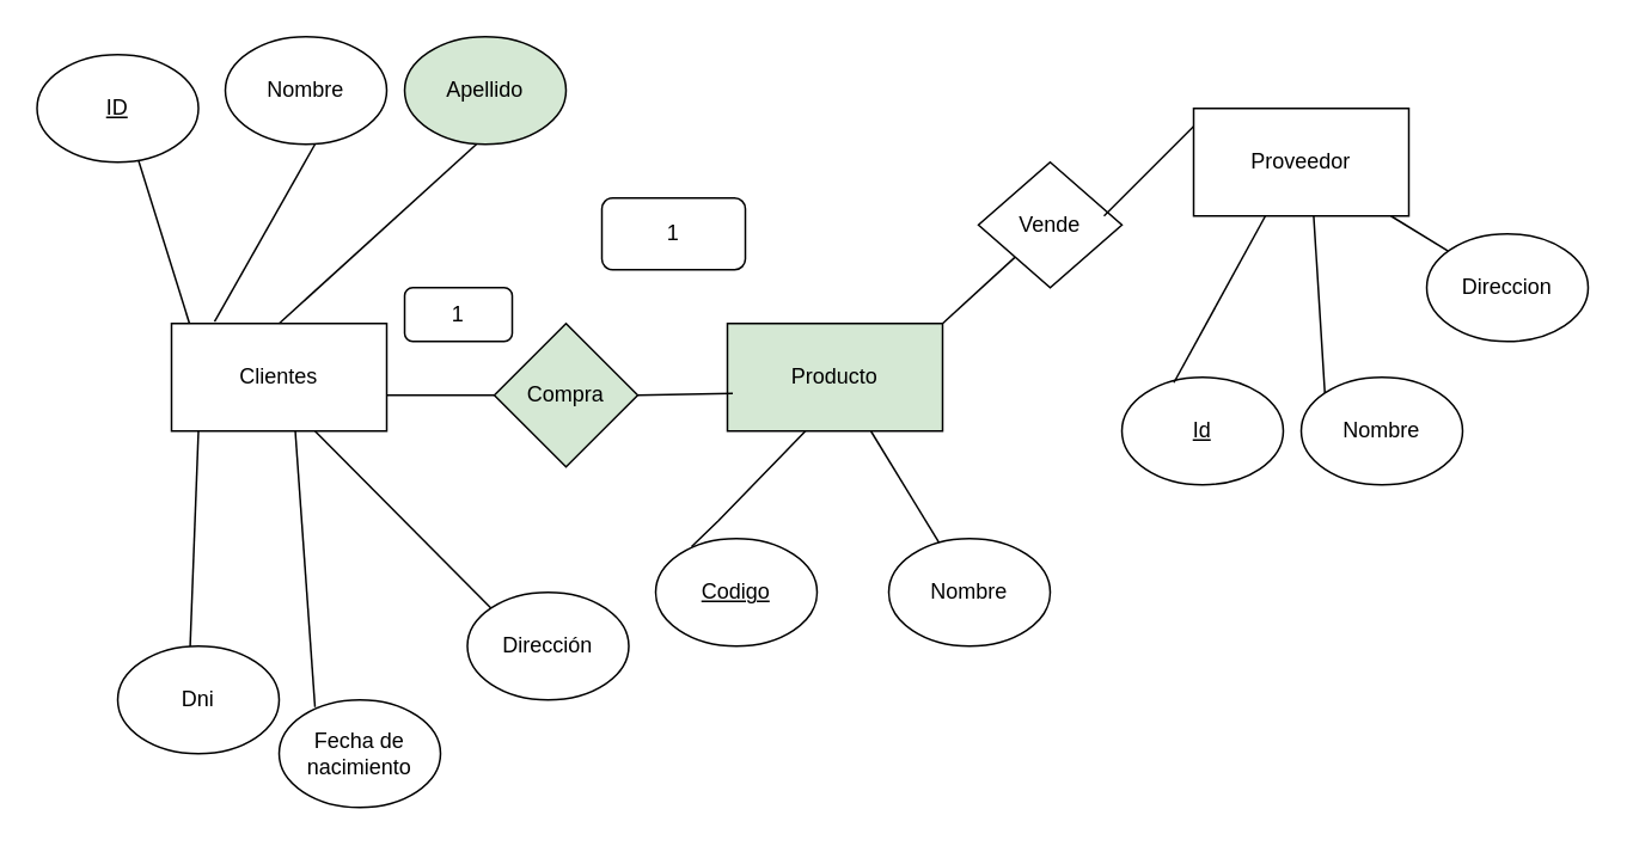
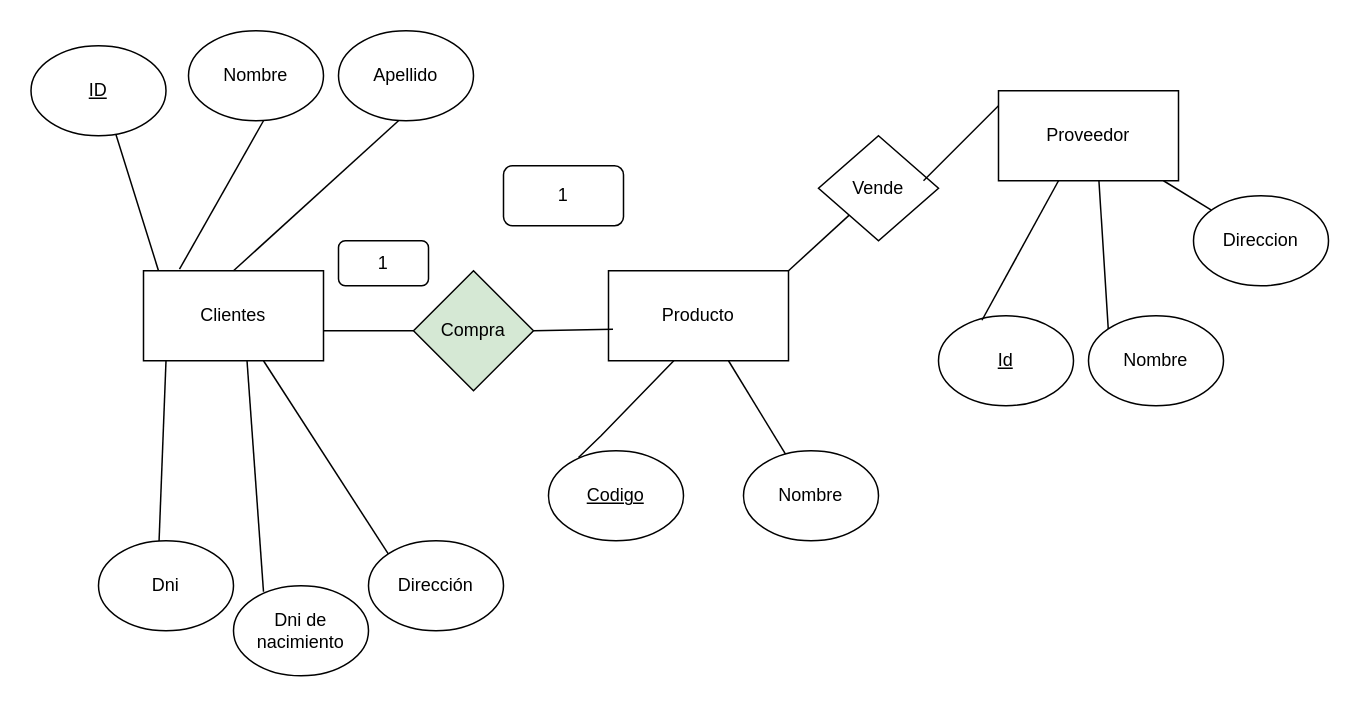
- <mxCell id="11" value="Apellido" style="ellipse;whiteSpace=wrap;html=1;fillColor=#d5e8d4;" vertex="1" parent="1"><mxGeometry x="225" y="20" width="90" height="60" as="geometry" /></mxCell>
+ <mxCell id="11" value="Apellido" style="ellipse;whiteSpace=wrap;html=1;" vertex="1" parent="1"><mxGeometry x="225" y="20" width="90" height="60" as="geometry" /></mxCell>
- <mxCell id="10" value="Producto" style="rounded=0;whiteSpace=wrap;html=1;fillColor=#d5e8d4;" vertex="1" parent="1"><mxGeometry x="405" y="180" width="120" height="60" as="geometry" /></mxCell>
+ <mxCell id="10" value="Producto" style="rounded=0;whiteSpace=wrap;html=1;" vertex="1" parent="1"><mxGeometry x="405" y="180" width="120" height="60" as="geometry" /></mxCell>
- <mxCell id="12" value="Dirección" style="ellipse;whiteSpace=wrap;html=1;" vertex="1" parent="1"><mxGeometry x="260" y="330" width="90" height="60" as="geometry" /></mxCell>
+ <mxCell id="12" value="Dirección" style="ellipse;whiteSpace=wrap;html=1;" vertex="1" parent="1"><mxGeometry x="245" y="360" width="90" height="60" as="geometry" /></mxCell>
- <mxCell id="8" value="Fecha de nacimiento" style="ellipse;whiteSpace=wrap;html=1;" vertex="1" parent="1"><mxGeometry x="155" y="390" width="90" height="60" as="geometry" /></mxCell>
+ <mxCell id="8" value="Dni de nacimiento" style="ellipse;whiteSpace=wrap;html=1;" vertex="1" parent="1"><mxGeometry x="155" y="390" width="90" height="60" as="geometry" /></mxCell>
